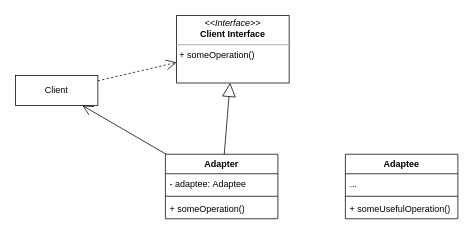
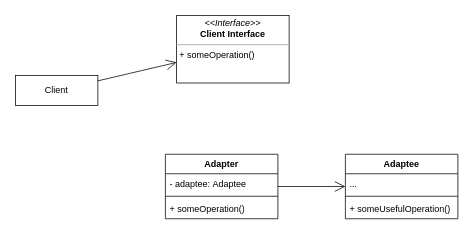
- <mxCell id="14" value="" style="endArrow=open;endFill=1;endSize=12;html=1;rounded=0;dashed=1;" edge="1" parent="1" source="2" target="3"><mxGeometry width="160" relative="1" as="geometry"><mxPoint x="380" y="258" as="sourcePoint" /><mxPoint x="470" y="258" as="targetPoint" /></mxGeometry></mxCell>
+ <mxCell id="14" value="" style="endArrow=open;endFill=1;endSize=12;html=1;rounded=0;" edge="1" parent="1" source="2" target="3"><mxGeometry width="160" relative="1" as="geometry"><mxPoint x="380" y="258" as="sourcePoint" /><mxPoint x="470" y="258" as="targetPoint" /></mxGeometry></mxCell>
- <mxCell id="8" value="" style="endArrow=block;endSize=16;endFill=0;html=1;rounded=0;" edge="1" parent="1" source="4" target="3"><mxGeometry width="160" relative="1" as="geometry"><mxPoint x="390" y="165" as="sourcePoint" /><mxPoint x="340" y="125" as="targetPoint" /></mxGeometry></mxCell>
- <mxCell id="13" value="" style="endArrow=open;endFill=1;endSize=12;html=1;rounded=0;" edge="1" parent="1" source="4" target="2"><mxGeometry width="160" relative="1" as="geometry"><mxPoint x="420" y="375" as="sourcePoint" /><mxPoint x="580" y="375" as="targetPoint" /></mxGeometry></mxCell>
+ <mxCell id="13" value="" style="endArrow=open;endFill=1;endSize=12;html=1;rounded=0;" edge="1" parent="1" source="4" target="9"><mxGeometry width="160" relative="1" as="geometry"><mxPoint x="420" y="375" as="sourcePoint" /><mxPoint x="580" y="375" as="targetPoint" /></mxGeometry></mxCell>
